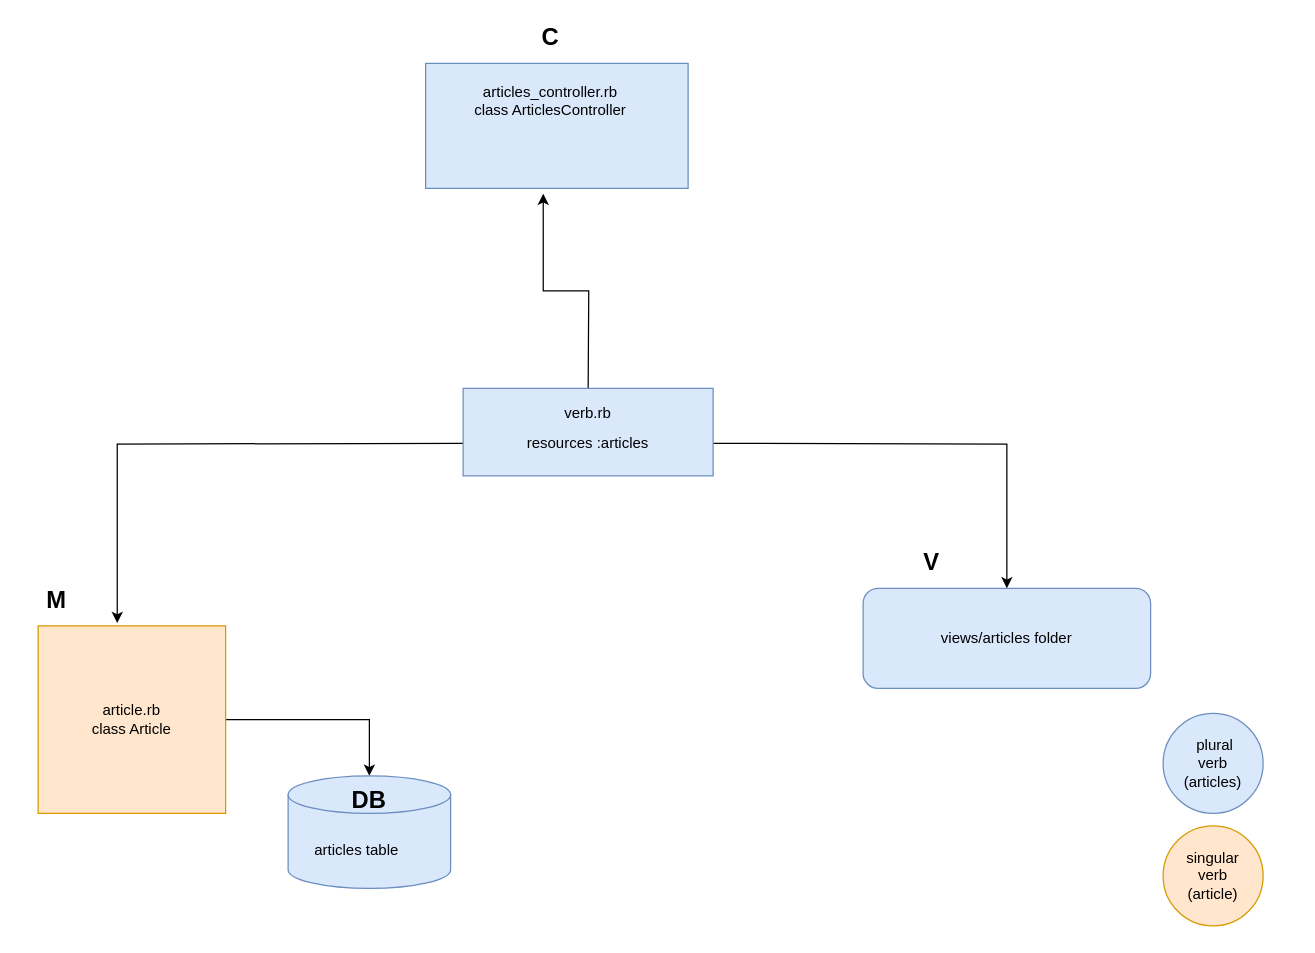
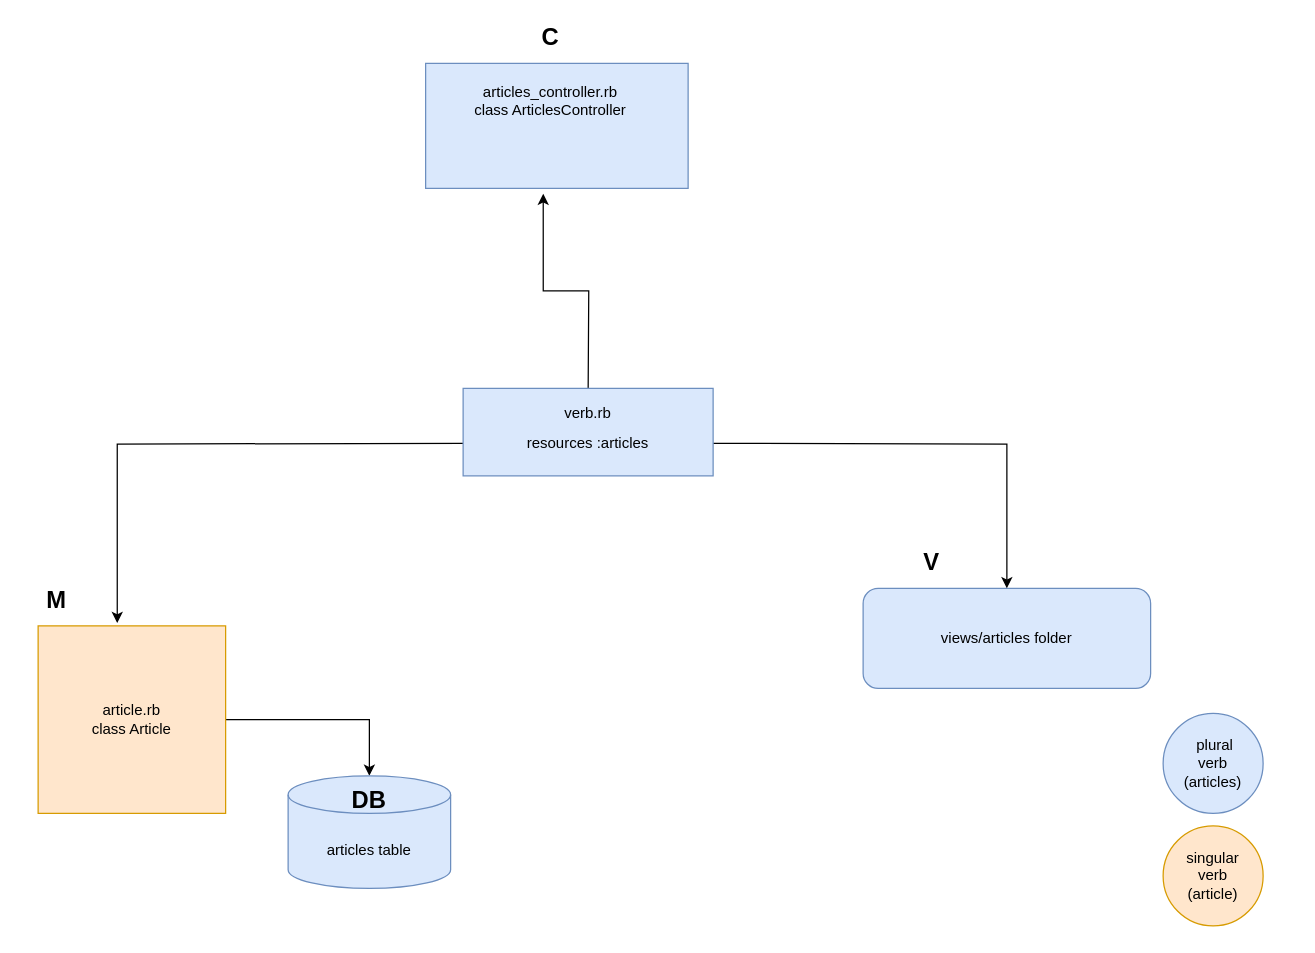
- <mxCell id="13" value="articles table" style="text;html=1;strokeColor=none;fillColor=none;align=center;verticalAlign=middle;whiteSpace=wrap;rounded=0;" vertex="1" parent="1"><mxGeometry x="240" y="670" width="90" height="20" as="geometry" /></mxCell>
+ <mxCell id="13" value="articles table" style="text;html=1;strokeColor=none;fillColor=none;align=center;verticalAlign=middle;whiteSpace=wrap;rounded=0;" vertex="1" parent="1"><mxGeometry x="250" y="670" width="90" height="20" as="geometry" /></mxCell>
